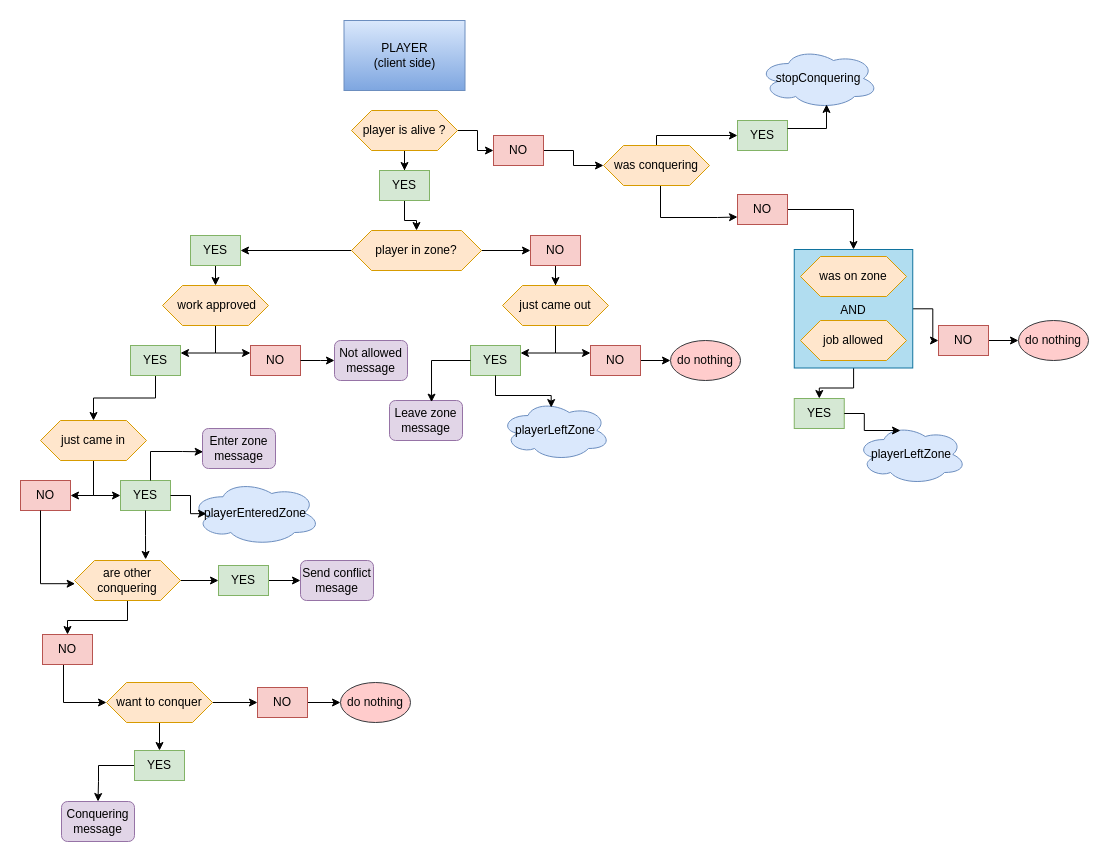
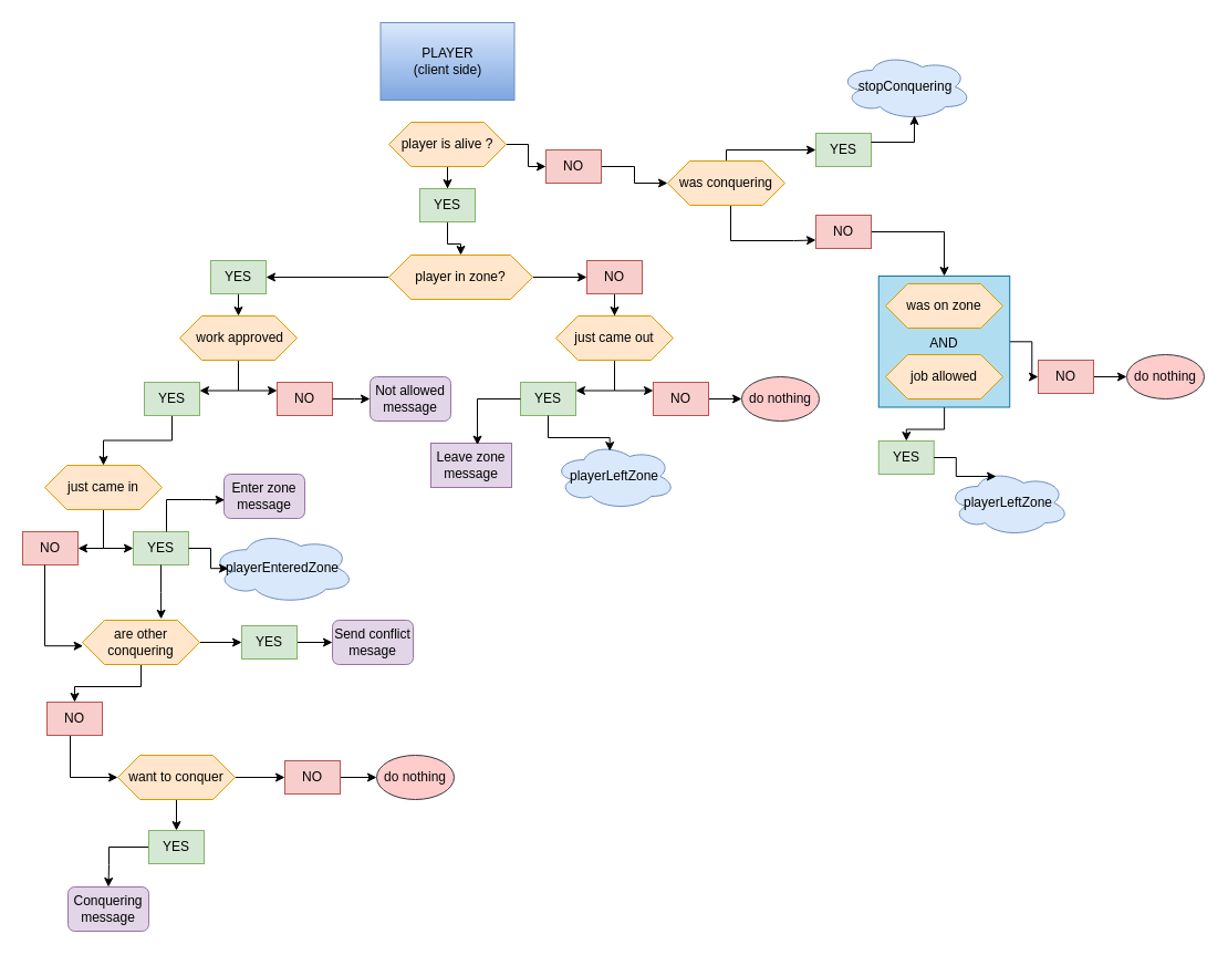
- <mxCell id="63" value="Leave zone message" style="rounded=1;whiteSpace=wrap;html=1;fillColor=#e1d5e7;strokeColor=#9673a6;" vertex="1" parent="1"><mxGeometry x="389" y="400" width="73" height="40" as="geometry" /></mxCell>
+ <mxCell id="63" value="Leave zone message" style="whiteSpace=wrap;html=1;fillColor=#e1d5e7;strokeColor=#9673a6;rounded=0;" vertex="1" parent="1"><mxGeometry x="389" y="400" width="73" height="40" as="geometry" /></mxCell>
